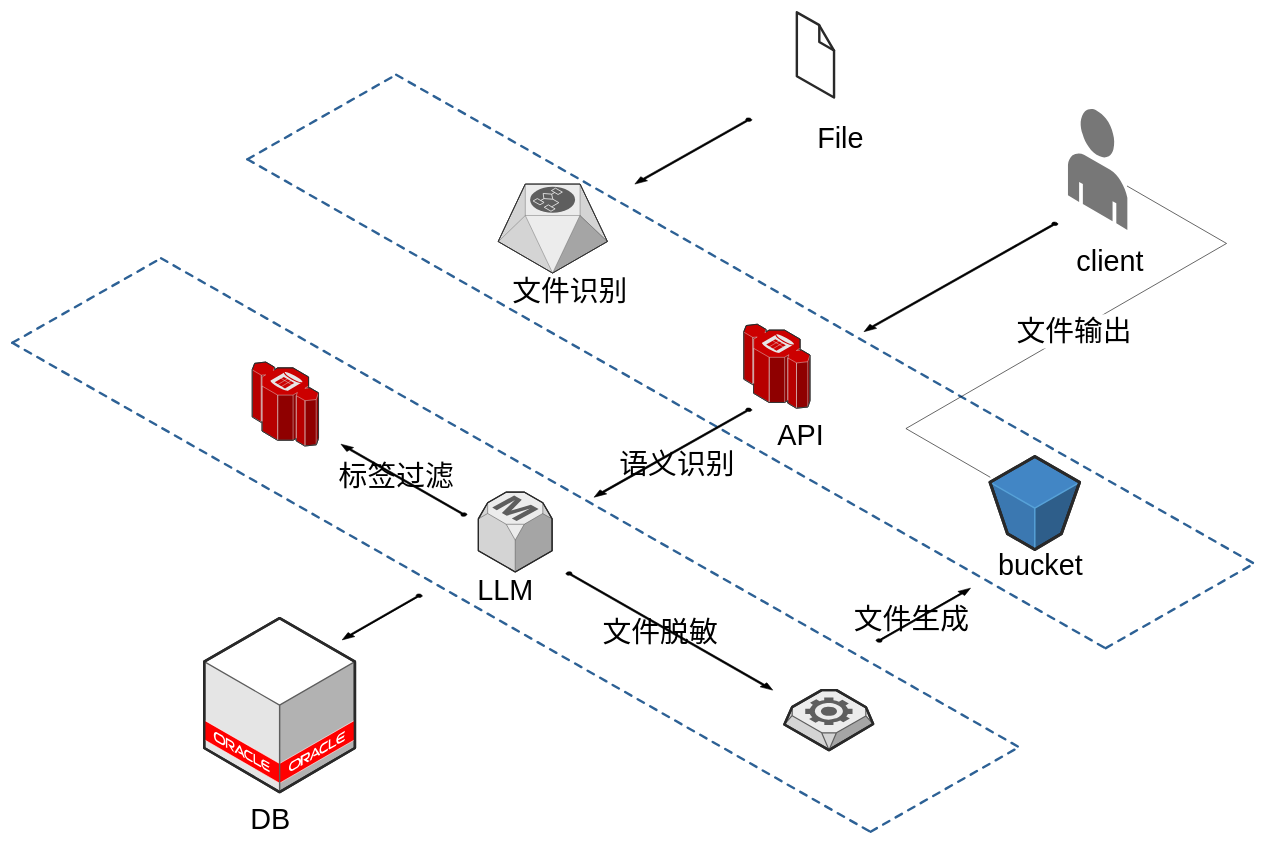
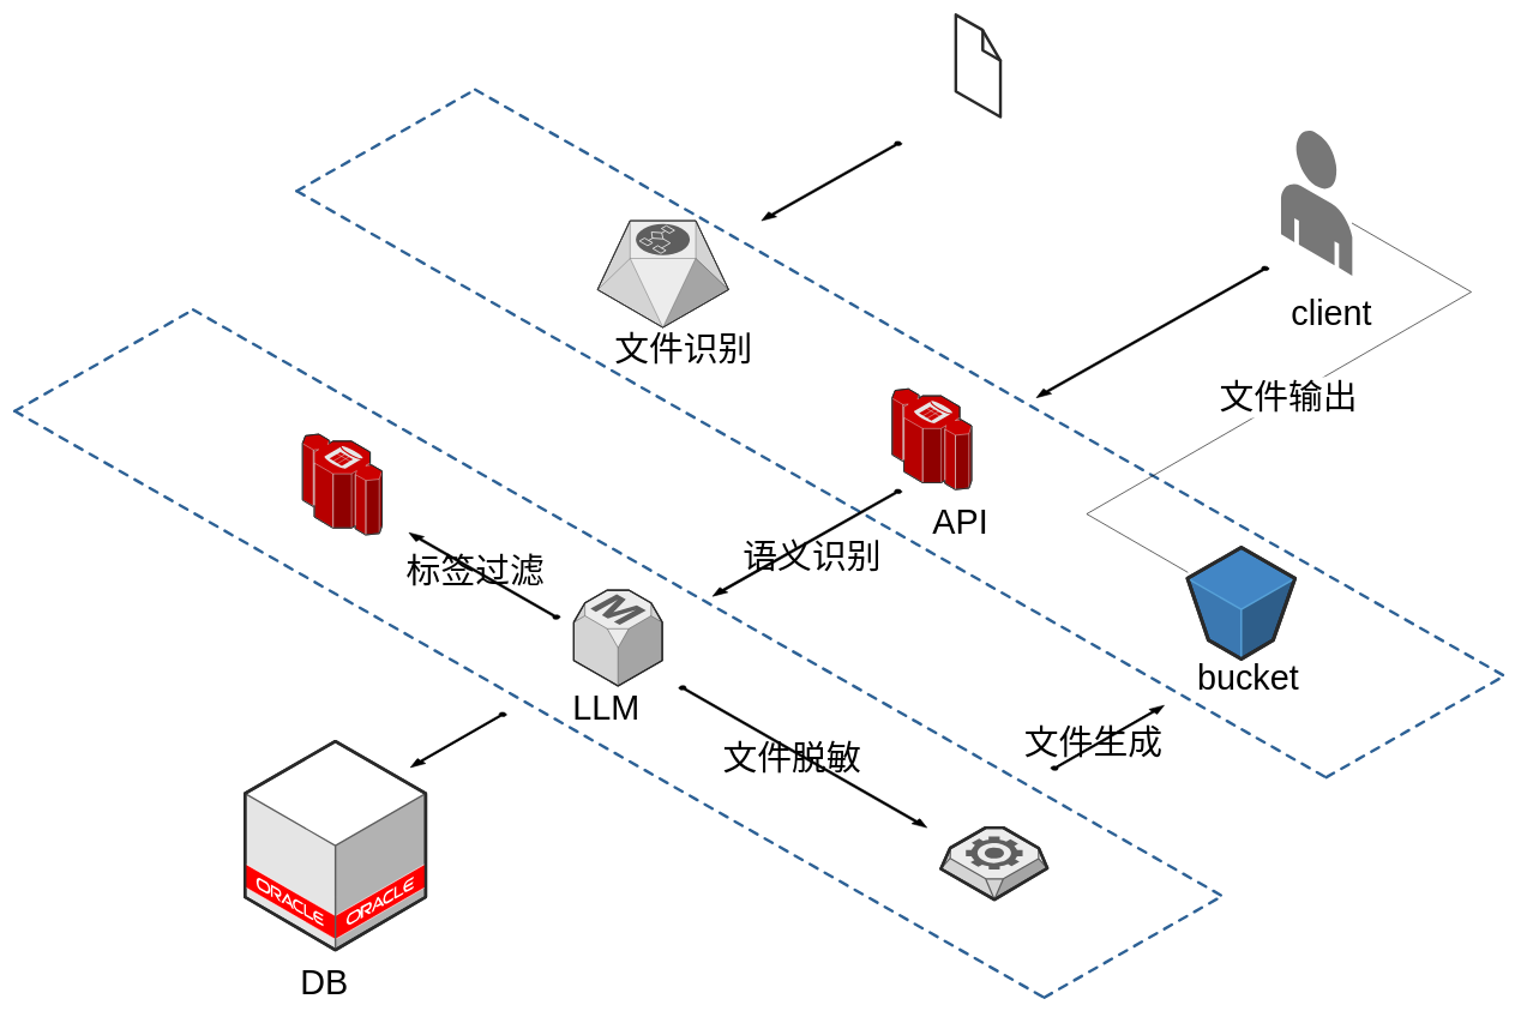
- <mxCell id="11" value="&lt;span style=&quot;font-size: 48px;&quot;&gt;File&lt;/span&gt;" style="text;strokeColor=none;align=center;fillColor=none;html=1;verticalAlign=middle;whiteSpace=wrap;rounded=0;" vertex="1" parent="1"><mxGeometry x="1305.5" y="215" width="190" height="30" as="geometry" /></mxCell>
